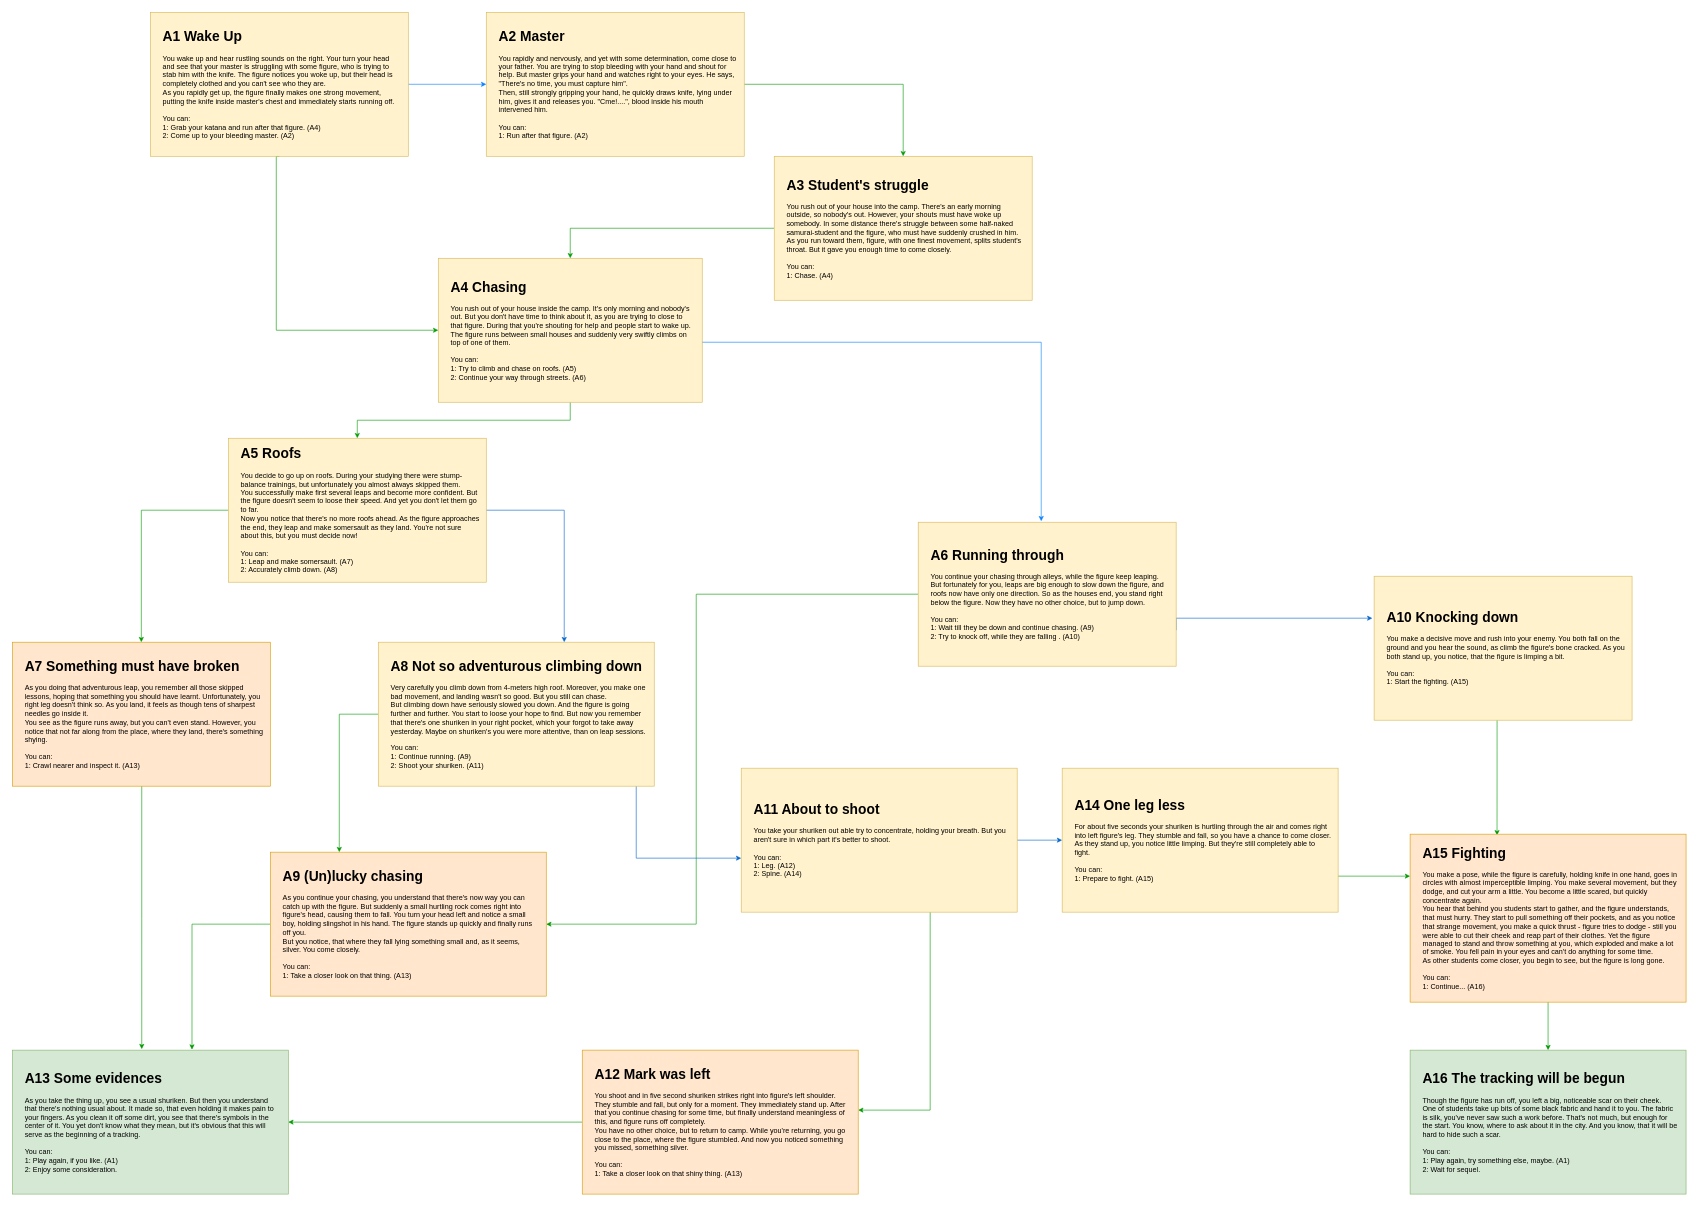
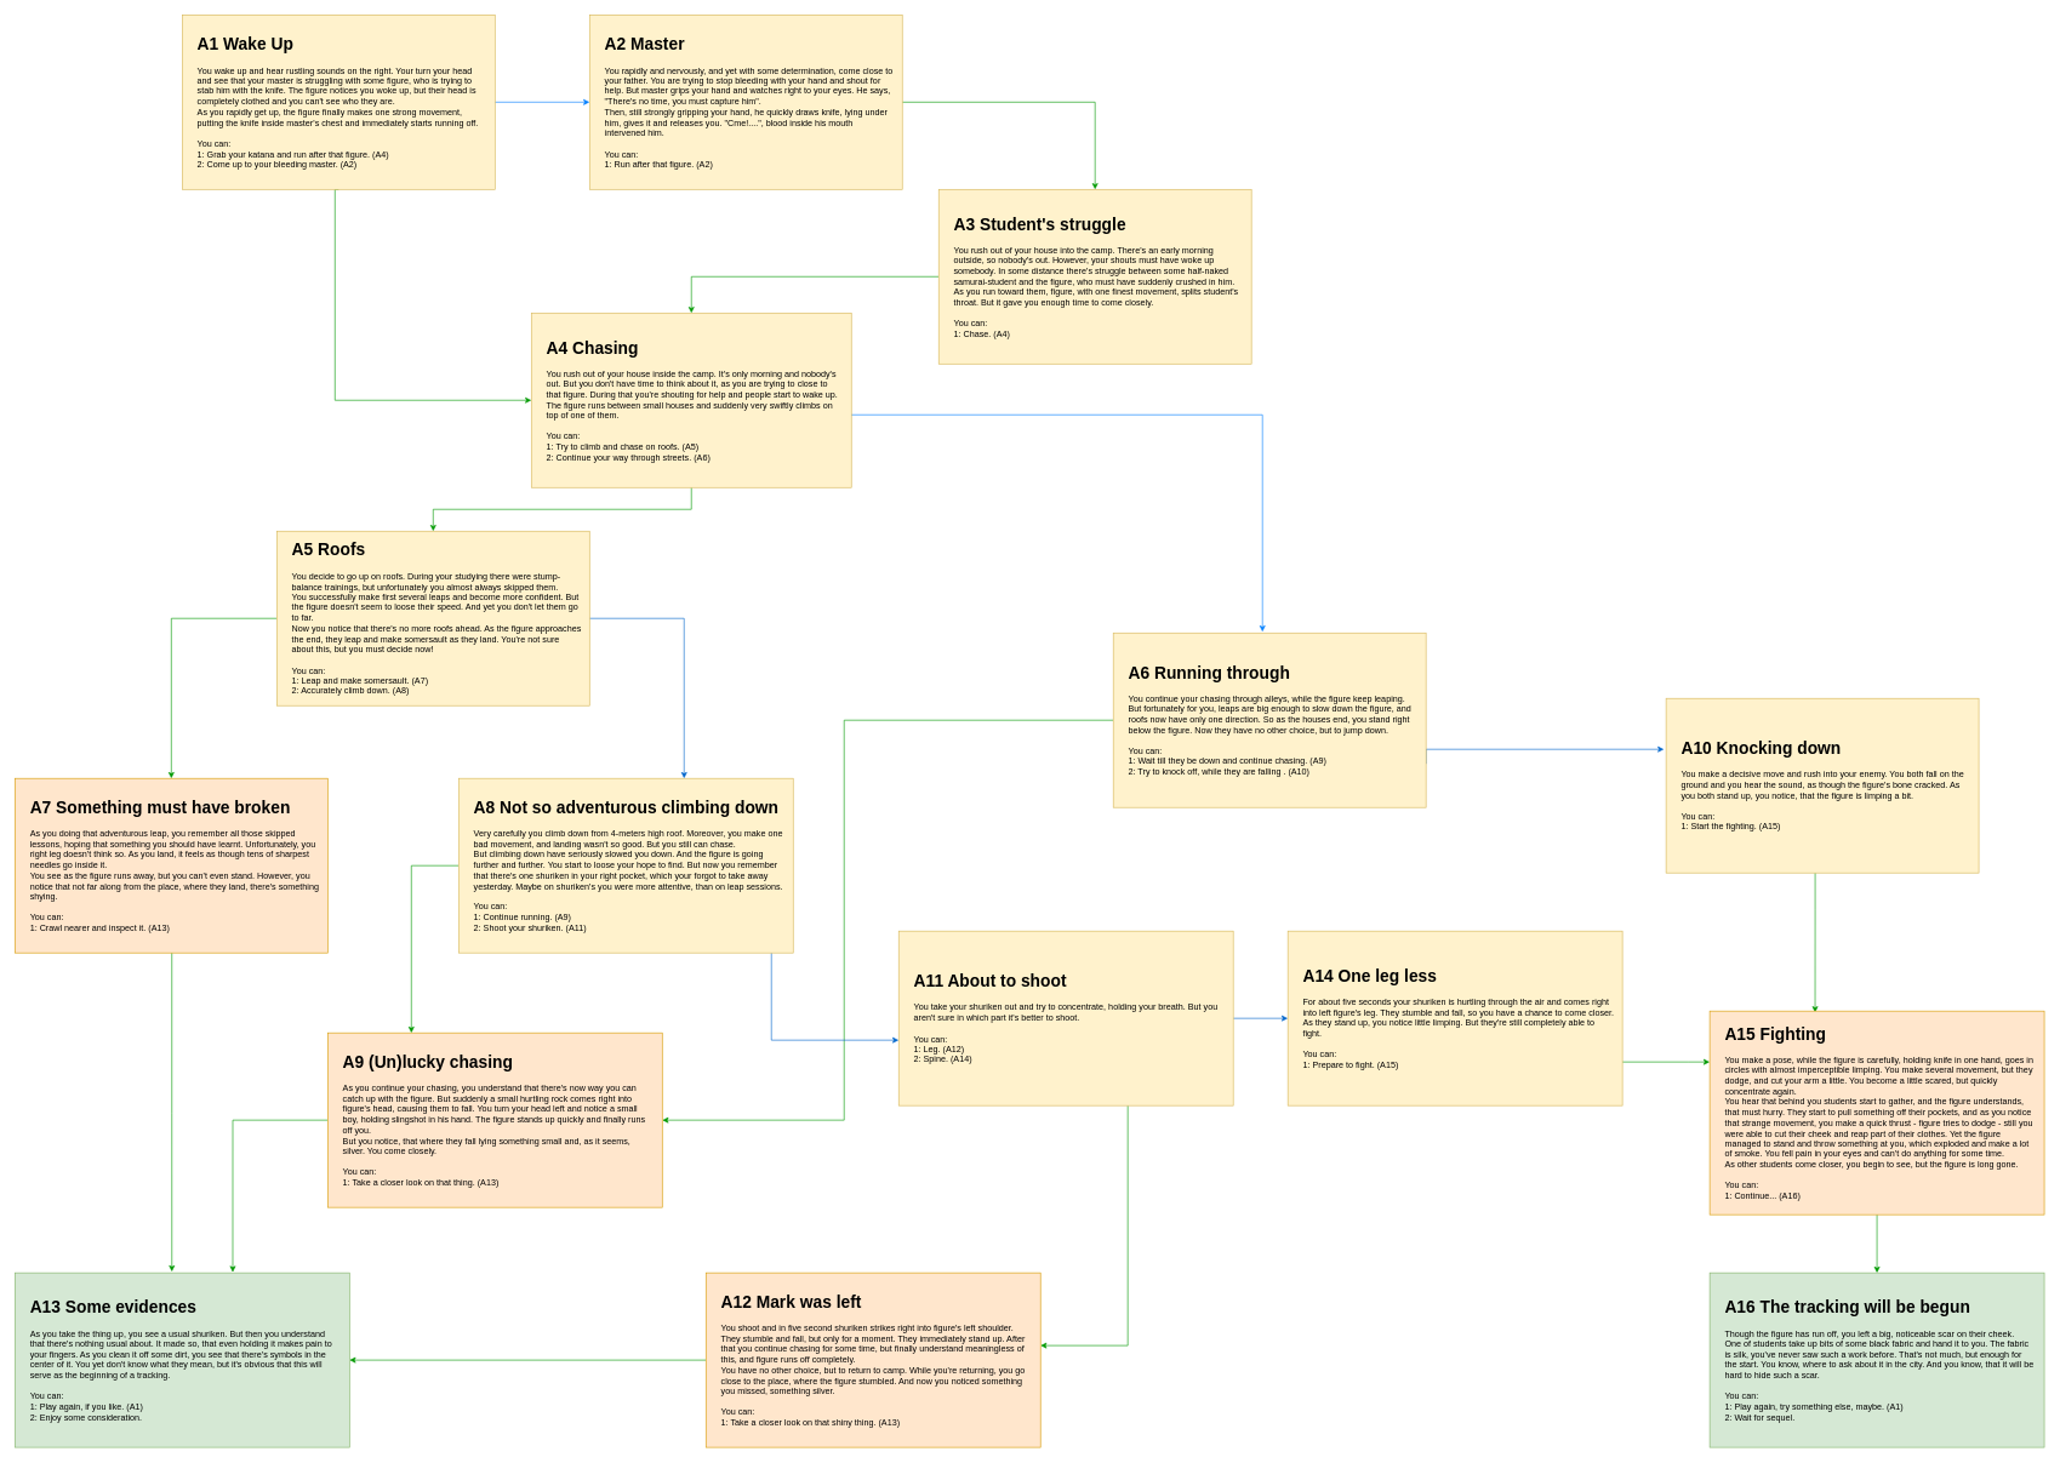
- <mxCell id="29" value="&lt;div&gt;&lt;span&gt;&lt;b&gt;&lt;font style=&quot;font-size: 23px&quot;&gt;A10 Knocking down&lt;/font&gt;&lt;/b&gt;&lt;/span&gt;&lt;/div&gt;&lt;div&gt;&lt;br&gt;&lt;/div&gt;&lt;div&gt;You make a decisive move and rush into your enemy. You both fall on the ground and you hear the sound, as climb the figure's bone cracked. As you both stand up, you notice, that the figure is limping a bit.&lt;/div&gt;&lt;div&gt;&lt;span&gt;&lt;br&gt;&lt;/span&gt;&lt;/div&gt;You can:&lt;br&gt;1: Start the fighting.&amp;nbsp;(A15)" style="rounded=0;whiteSpace=wrap;html=1;fillColor=#fff2cc;strokeColor=#d6b656;align=left;verticalAlign=middle;spacingLeft=19;spacingRight=11;" parent="1" vertex="1"><mxGeometry x="2290" y="960" width="430" height="240" as="geometry" /></mxCell>
+ <mxCell id="29" value="&lt;div&gt;&lt;span&gt;&lt;b&gt;&lt;font style=&quot;font-size: 23px&quot;&gt;A10 Knocking down&lt;/font&gt;&lt;/b&gt;&lt;/span&gt;&lt;/div&gt;&lt;div&gt;&lt;br&gt;&lt;/div&gt;&lt;div&gt;You make a decisive move and rush into your enemy. You both fall on the ground and you hear the sound, as though the figure's bone cracked. As you both stand up, you notice, that the figure is limping a bit.&lt;/div&gt;&lt;div&gt;&lt;span&gt;&lt;br&gt;&lt;/span&gt;&lt;/div&gt;You can:&lt;br&gt;1: Start the fighting.&amp;nbsp;(A15)" style="rounded=0;whiteSpace=wrap;html=1;fillColor=#fff2cc;strokeColor=#d6b656;align=left;verticalAlign=middle;spacingLeft=19;spacingRight=11;" parent="1" vertex="1"><mxGeometry x="2290" y="960" width="430" height="240" as="geometry" /></mxCell>
- <mxCell id="27" value="&lt;div&gt;&lt;span style=&quot;font-size: 23px&quot;&gt;&lt;b&gt;A11 About to shoot&lt;/b&gt;&lt;/span&gt;&lt;/div&gt;&lt;div&gt;&lt;span&gt;&lt;br&gt;&lt;/span&gt;&lt;/div&gt;&lt;div&gt;You take your shuriken out able try to concentrate, holding your breath. But you aren't sure in which part it's better to shoot.&lt;/div&gt;&lt;div&gt;&lt;br&gt;&lt;/div&gt;You can:&lt;br&gt;1: Leg.&amp;nbsp;(A12)&lt;br&gt;2: Spine.&amp;nbsp;(A14)" style="rounded=0;whiteSpace=wrap;html=1;fillColor=#fff2cc;strokeColor=#d6b656;align=left;verticalAlign=middle;spacingLeft=19;spacingRight=11;" parent="1" vertex="1"><mxGeometry x="1235" y="1280" width="460" height="240" as="geometry" /></mxCell>
+ <mxCell id="27" value="&lt;div&gt;&lt;span style=&quot;font-size: 23px&quot;&gt;&lt;b&gt;A11 About to shoot&lt;/b&gt;&lt;/span&gt;&lt;/div&gt;&lt;div&gt;&lt;span&gt;&lt;br&gt;&lt;/span&gt;&lt;/div&gt;&lt;div&gt;You take your shuriken out and try to concentrate, holding your breath. But you aren't sure in which part it's better to shoot.&lt;/div&gt;&lt;div&gt;&lt;br&gt;&lt;/div&gt;You can:&lt;br&gt;1: Leg.&amp;nbsp;(A12)&lt;br&gt;2: Spine.&amp;nbsp;(A14)" style="rounded=0;whiteSpace=wrap;html=1;fillColor=#fff2cc;strokeColor=#d6b656;align=left;verticalAlign=middle;spacingLeft=19;spacingRight=11;" parent="1" vertex="1"><mxGeometry x="1235" y="1280" width="460" height="240" as="geometry" /></mxCell>
